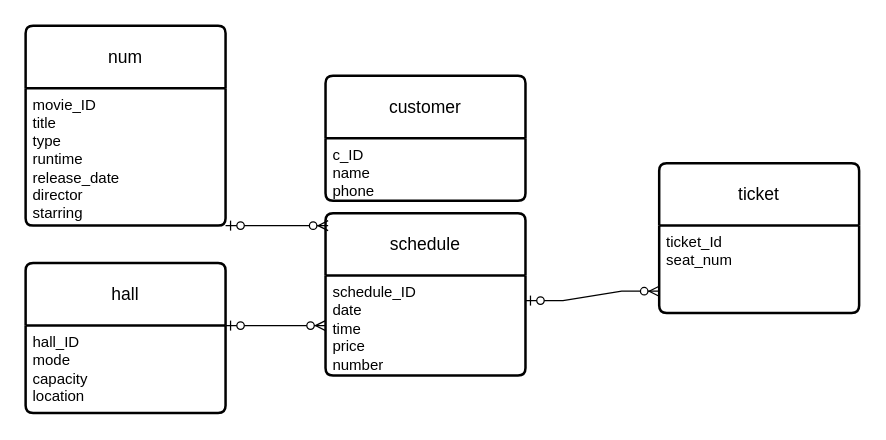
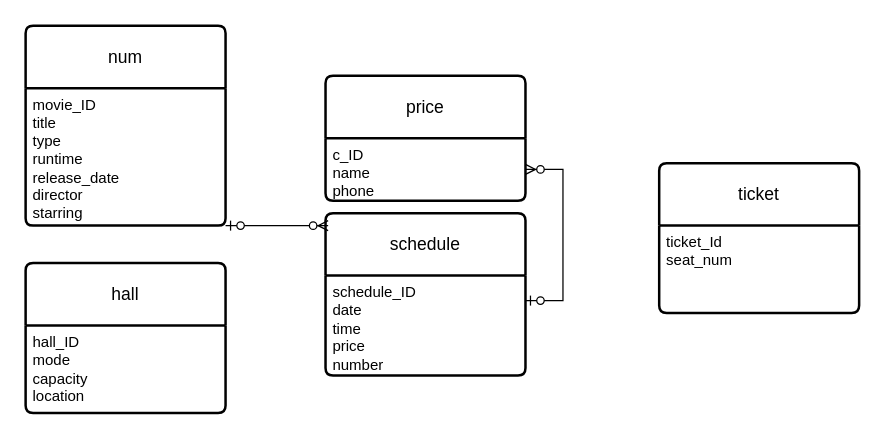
- <mxCell id="4" value="customer" style="swimlane;childLayout=stackLayout;horizontal=1;startSize=50;horizontalStack=0;rounded=1;fontSize=14;fontStyle=0;strokeWidth=2;resizeParent=0;resizeLast=1;shadow=0;dashed=0;align=center;arcSize=4;whiteSpace=wrap;html=1;" vertex="1" parent="1"><mxGeometry x="260" y="60" width="160" height="100" as="geometry" /></mxCell>
+ <mxCell id="4" value="price" style="swimlane;childLayout=stackLayout;horizontal=1;startSize=50;horizontalStack=0;rounded=1;fontSize=14;fontStyle=0;strokeWidth=2;resizeParent=0;resizeLast=1;shadow=0;dashed=0;align=center;arcSize=4;whiteSpace=wrap;html=1;" vertex="1" parent="1"><mxGeometry x="260" y="60" width="160" height="100" as="geometry" /></mxCell>
- <mxCell id="12" value="" style="edgeStyle=entityRelationEdgeStyle;fontSize=12;html=1;endArrow=ERzeroToMany;startArrow=ERzeroToOne;rounded=0;entryX=0;entryY=0.75;entryDx=0;entryDy=0;exitX=1;exitY=0.25;exitDx=0;exitDy=0;" edge="1" parent="1" source="11" target="9"><mxGeometry width="100" height="100" relative="1" as="geometry"><mxPoint x="410" y="220" as="sourcePoint" /><mxPoint x="530" y="220" as="targetPoint" /></mxGeometry></mxCell>
+ <mxCell id="12" value="" style="edgeStyle=entityRelationEdgeStyle;fontSize=12;html=1;endArrow=ERzeroToMany;startArrow=ERzeroToOne;rounded=0;exitX=1;exitY=0.25;exitDx=0;exitDy=0;" edge="1" parent="1" source="11" target="5"><mxGeometry width="100" height="100" relative="1" as="geometry"><mxPoint x="410" y="220" as="sourcePoint" /><mxPoint x="530" y="220" as="targetPoint" /></mxGeometry></mxCell>
- <mxCell id="14" value="" style="edgeStyle=entityRelationEdgeStyle;fontSize=12;html=1;endArrow=ERzeroToMany;startArrow=ERzeroToOne;rounded=0;entryX=0;entryY=0.5;entryDx=0;entryDy=0;exitX=1;exitY=0;exitDx=0;exitDy=0;" edge="1" parent="1" source="7" target="11"><mxGeometry width="100" height="100" relative="1" as="geometry"><mxPoint x="20" y="180" as="sourcePoint" /><mxPoint x="90" y="90" as="targetPoint" /></mxGeometry></mxCell>
